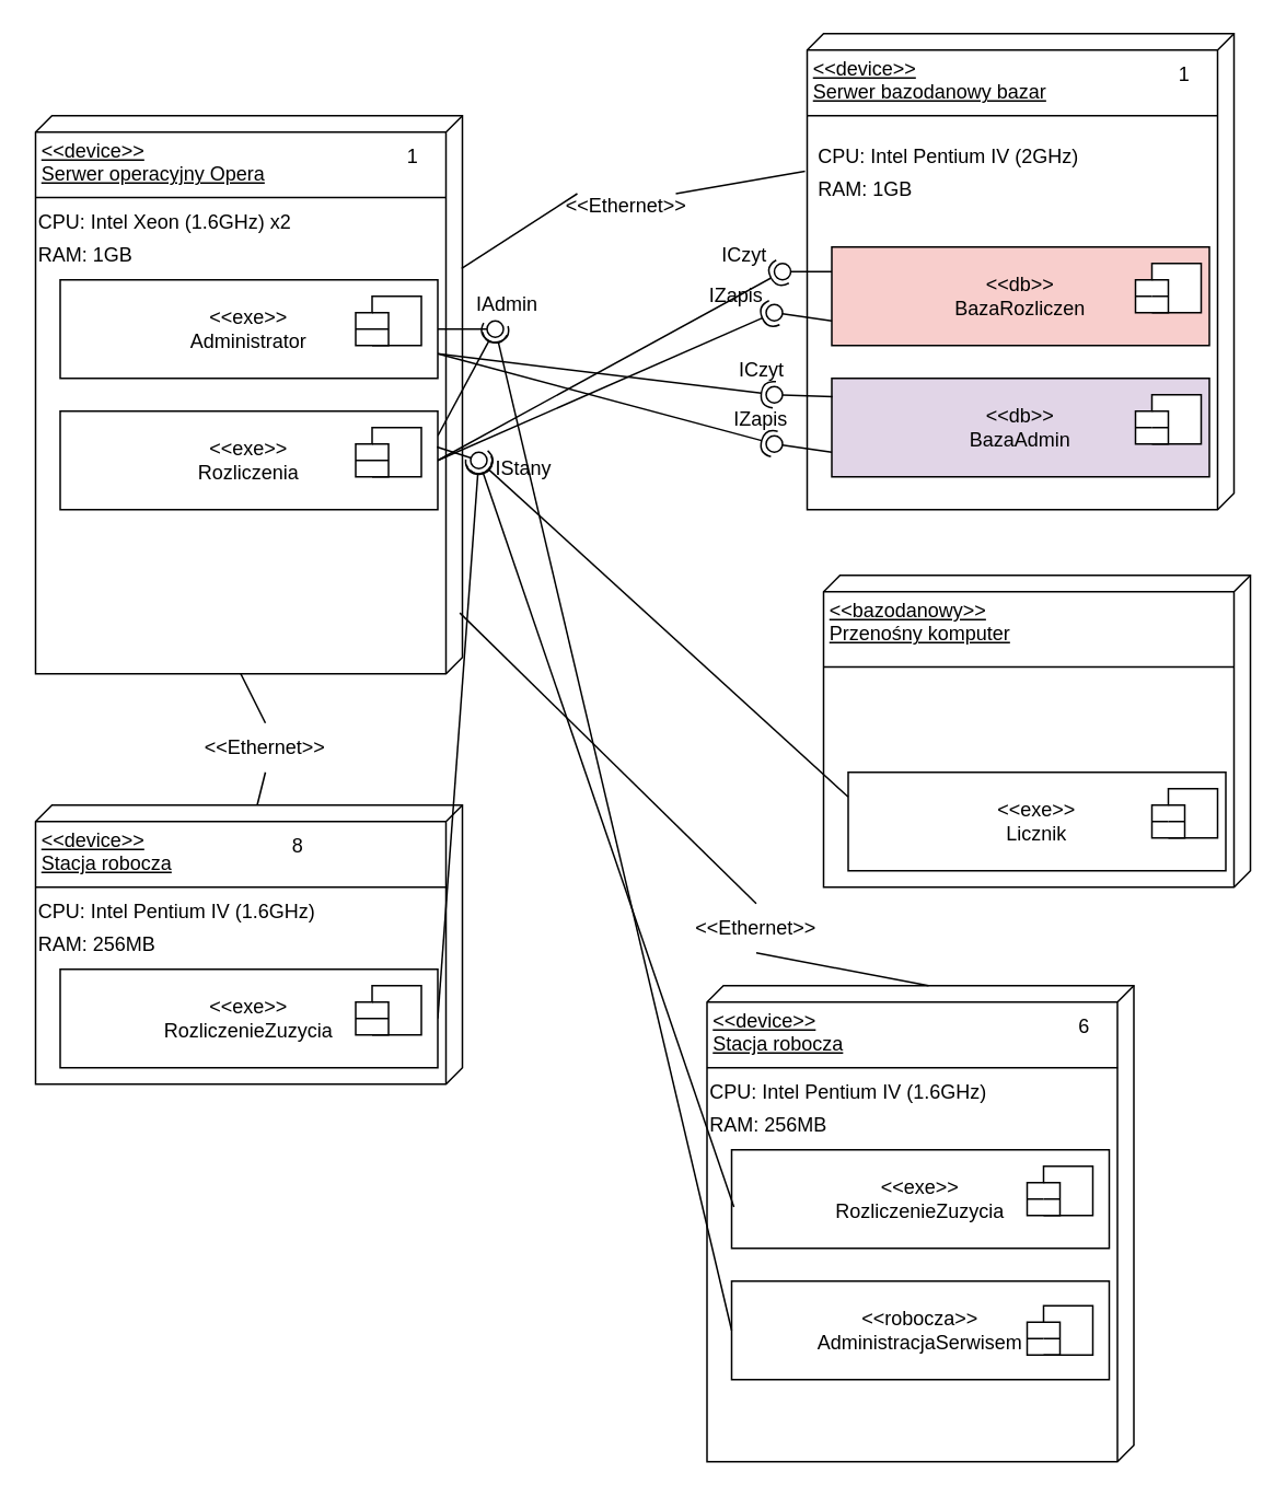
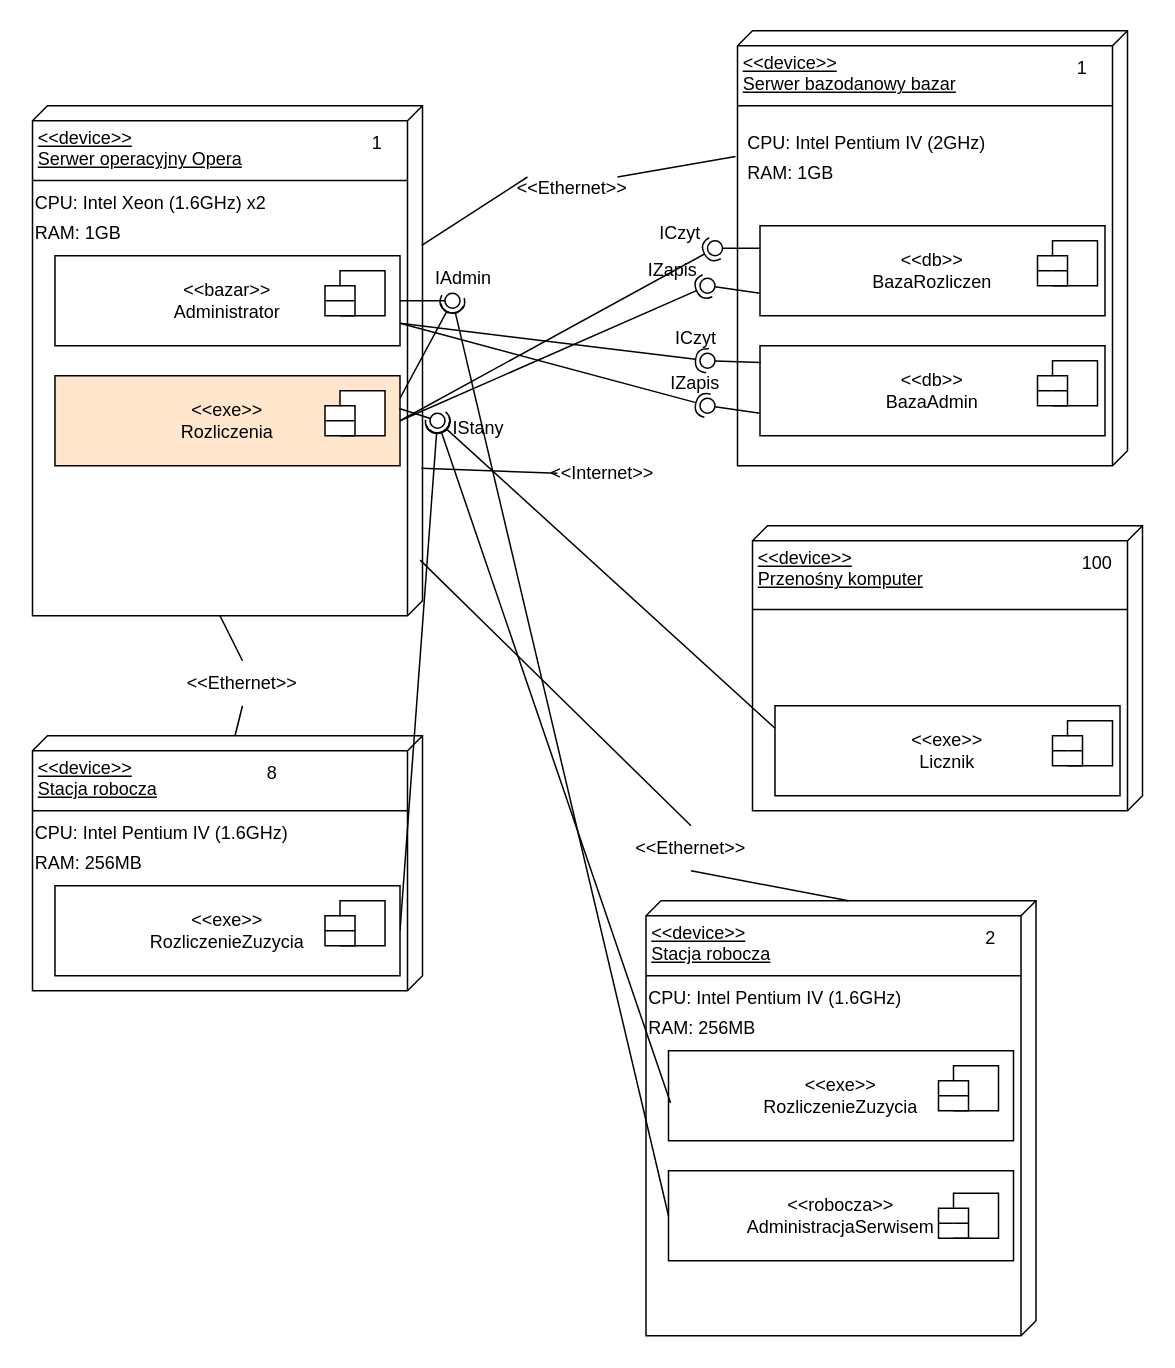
- <mxCell id="30" value="&lt;div&gt;&amp;lt;&amp;lt;db&amp;gt;&amp;gt;&lt;/div&gt;&lt;div&gt;BazaRozliczen&lt;/div&gt;" style="html=1;whiteSpace=wrap;fillColor=#f8cecc;" parent="1" vertex="1"><mxGeometry x="506" y="150" width="230" height="60" as="geometry" /></mxCell>
+ <mxCell id="30" value="&lt;div&gt;&amp;lt;&amp;lt;db&amp;gt;&amp;gt;&lt;/div&gt;&lt;div&gt;BazaRozliczen&lt;/div&gt;" style="html=1;whiteSpace=wrap;" parent="1" vertex="1"><mxGeometry x="506" y="150" width="230" height="60" as="geometry" /></mxCell>
- <mxCell id="48" value="&lt;div&gt;&amp;lt;&amp;lt;exe&amp;gt;&amp;gt;&lt;/div&gt;&lt;div&gt;Administrator&lt;/div&gt;" style="html=1;whiteSpace=wrap;" parent="1" vertex="1"><mxGeometry x="36" y="170" width="230" height="60" as="geometry" /></mxCell>
+ <mxCell id="48" value="&lt;div&gt;&amp;lt;&amp;lt;bazar&amp;gt;&amp;gt;&lt;/div&gt;&lt;div&gt;Administrator&lt;/div&gt;" style="html=1;whiteSpace=wrap;" parent="1" vertex="1"><mxGeometry x="36" y="170" width="230" height="60" as="geometry" /></mxCell>
- <mxCell id="31" value="&lt;div&gt;&amp;lt;&amp;lt;db&amp;gt;&amp;gt;&lt;/div&gt;&lt;div&gt;BazaAdmin&lt;/div&gt;" style="html=1;whiteSpace=wrap;fillColor=#e1d5e7;" parent="1" vertex="1"><mxGeometry x="506" y="230" width="230" height="60" as="geometry" /></mxCell>
+ <mxCell id="31" value="&lt;div&gt;&amp;lt;&amp;lt;db&amp;gt;&amp;gt;&lt;/div&gt;&lt;div&gt;BazaAdmin&lt;/div&gt;" style="html=1;whiteSpace=wrap;" parent="1" vertex="1"><mxGeometry x="506" y="230" width="230" height="60" as="geometry" /></mxCell>
- <mxCell id="53" value="&lt;div&gt;&amp;lt;&amp;lt;exe&amp;gt;&amp;gt;&lt;/div&gt;&lt;div&gt;Rozliczenia&lt;/div&gt;" style="html=1;whiteSpace=wrap;" parent="1" vertex="1"><mxGeometry x="36" y="250" width="230" height="60" as="geometry" /></mxCell>
+ <mxCell id="53" value="&lt;div&gt;&amp;lt;&amp;lt;exe&amp;gt;&amp;gt;&lt;/div&gt;&lt;div&gt;Rozliczenia&lt;/div&gt;" style="html=1;whiteSpace=wrap;fillColor=#ffe6cc;" parent="1" vertex="1"><mxGeometry x="36" y="250" width="230" height="60" as="geometry" /></mxCell>
+ <mxCell id="27" value="" style="endArrow=none;html=1;rounded=0;exitX=0;exitY=0.5;exitDx=0;exitDy=0;entryX=0.711;entryY=0.003;entryDx=0;entryDy=0;entryPerimeter=0;" parent="1" source="26" target="2" edge="1"><mxGeometry width="50" height="50" relative="1" as="geometry"><mxPoint x="340" y="280" as="sourcePoint" /><mxPoint x="390" y="230" as="targetPoint" /></mxGeometry></mxCell>
+ <mxCell id="26" value="&amp;lt;&amp;lt;Internet&amp;gt;&amp;gt;" style="text;html=1;align=center;verticalAlign=middle;whiteSpace=wrap;rounded=0;" parent="1" vertex="1"><mxGeometry x="371" y="300" width="60" height="30" as="geometry" /></mxCell>
+ <mxCell id="25" value="100" style="text;html=1;align=center;verticalAlign=middle;whiteSpace=wrap;rounded=0;" parent="1" vertex="1"><mxGeometry x="701" y="360" width="60" height="30" as="geometry" /></mxCell>
- <mxCell id="23" value="&lt;div style=&quot;text-align: justify;&quot;&gt;&lt;span style=&quot;background-color: initial;&quot;&gt;&amp;lt;&amp;lt;bazodanowy&amp;gt;&amp;gt;&lt;/span&gt;&lt;/div&gt;&lt;div style=&quot;text-align: justify;&quot;&gt;&lt;span style=&quot;background-color: initial;&quot;&gt;Przenośny komputer&lt;/span&gt;&lt;br&gt;&lt;/div&gt;" style="verticalAlign=top;align=left;spacingTop=8;spacingLeft=2;spacingRight=12;shape=cube;size=10;direction=south;fontStyle=4;html=1;whiteSpace=wrap;" parent="1" vertex="1"><mxGeometry x="501" y="350" width="260" height="190" as="geometry" /></mxCell>
+ <mxCell id="23" value="&lt;div style=&quot;text-align: justify;&quot;&gt;&lt;span style=&quot;background-color: initial;&quot;&gt;&amp;lt;&amp;lt;device&amp;gt;&amp;gt;&lt;/span&gt;&lt;/div&gt;&lt;div style=&quot;text-align: justify;&quot;&gt;&lt;span style=&quot;background-color: initial;&quot;&gt;Przenośny komputer&lt;/span&gt;&lt;br&gt;&lt;/div&gt;" style="verticalAlign=top;align=left;spacingTop=8;spacingLeft=2;spacingRight=12;shape=cube;size=10;direction=south;fontStyle=4;html=1;whiteSpace=wrap;" parent="1" vertex="1"><mxGeometry x="501" y="350" width="260" height="190" as="geometry" /></mxCell>
- <mxCell id="65" value="6" style="text;html=1;align=center;verticalAlign=middle;whiteSpace=wrap;rounded=0;" parent="1" vertex="1"><mxGeometry x="630" y="610" width="60" height="30" as="geometry" /></mxCell>
+ <mxCell id="65" value="2" style="text;html=1;align=center;verticalAlign=middle;whiteSpace=wrap;rounded=0;" parent="1" vertex="1"><mxGeometry x="630" y="610" width="60" height="30" as="geometry" /></mxCell>
